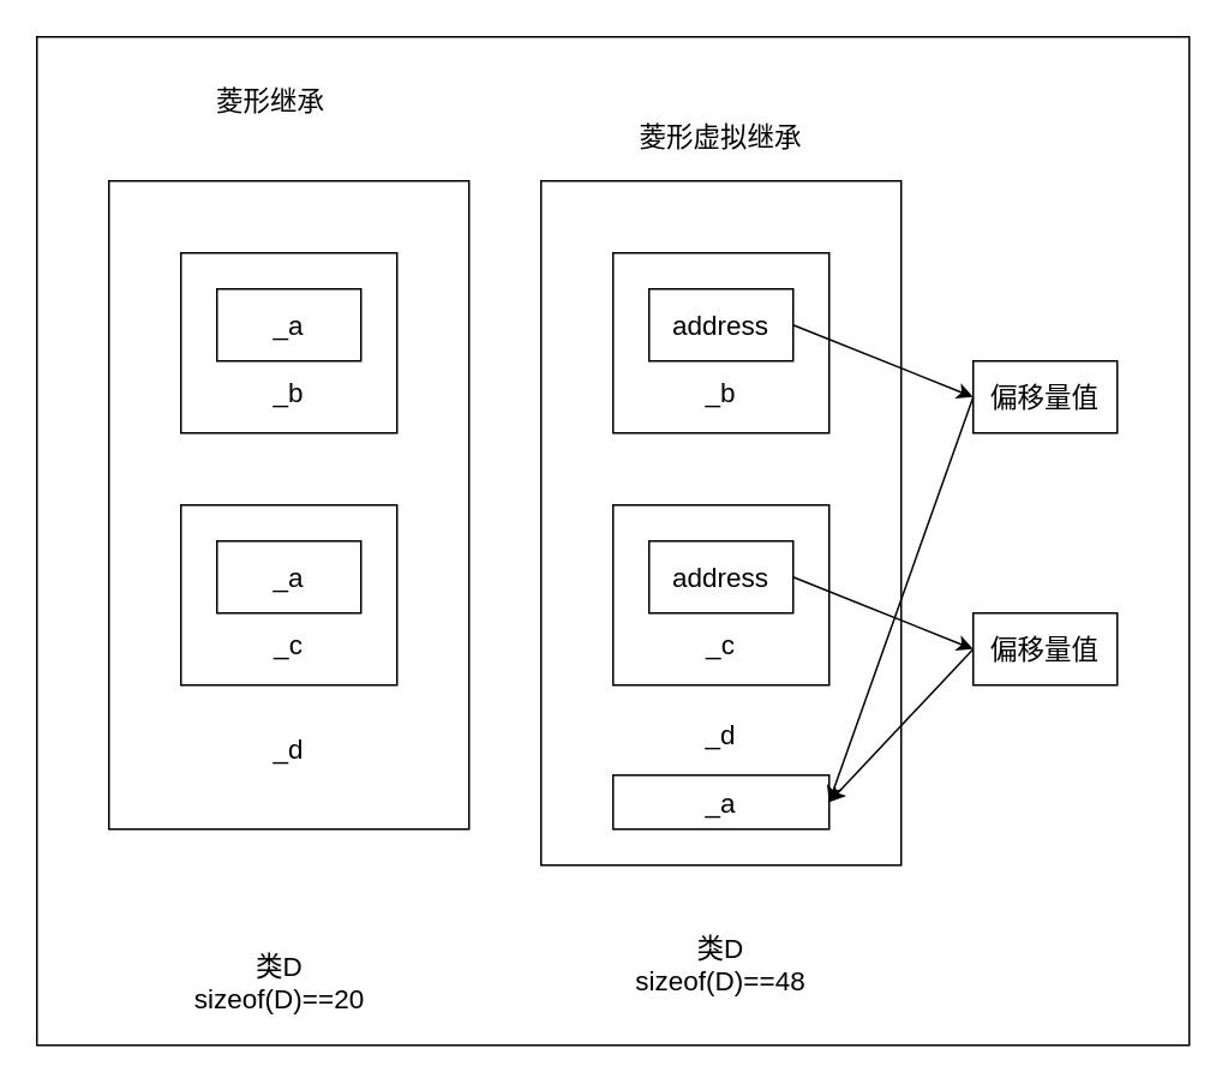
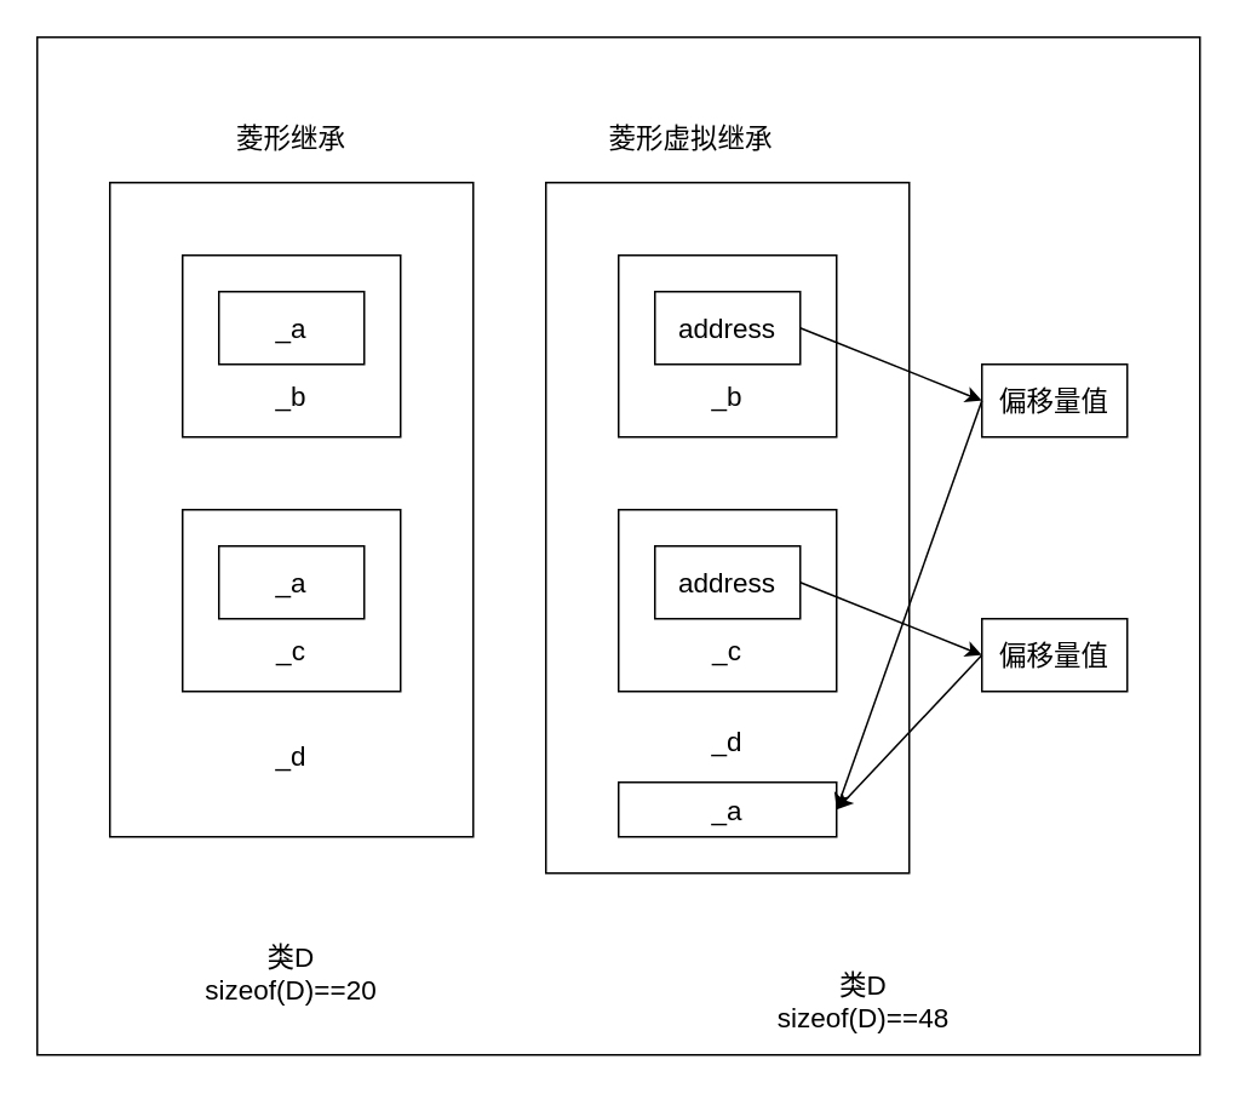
- <mxCell id="14" value="菱形继承" style="text;html=1;strokeColor=none;fillColor=none;align=center;verticalAlign=middle;whiteSpace=wrap;rounded=0;fontSize=15;" parent="1" vertex="1"><mxGeometry x="50" y="40" width="200" height="30" as="geometry" /></mxCell>
+ <mxCell id="14" value="菱形继承" style="text;html=1;strokeColor=none;fillColor=none;align=center;verticalAlign=middle;whiteSpace=wrap;rounded=0;fontSize=15;" parent="1" vertex="1"><mxGeometry x="60" y="60" width="200" height="30" as="geometry" /></mxCell>
- <mxCell id="15" value="菱形虚拟继承" style="text;html=1;strokeColor=none;fillColor=none;align=center;verticalAlign=middle;whiteSpace=wrap;rounded=0;fontSize=15;" parent="1" vertex="1"><mxGeometry x="300" y="60" width="200" height="30" as="geometry" /></mxCell>
+ <mxCell id="15" value="菱形虚拟继承" style="text;html=1;strokeColor=none;fillColor=none;align=center;verticalAlign=middle;whiteSpace=wrap;rounded=0;fontSize=15;" parent="1" vertex="1"><mxGeometry x="280" y="60" width="200" height="30" as="geometry" /></mxCell>
- <mxCell id="19" value="类D&lt;br&gt;sizeof(D)==48" style="text;html=1;strokeColor=none;fillColor=none;align=center;verticalAlign=middle;whiteSpace=wrap;rounded=0;fontSize=15;" parent="1" vertex="1"><mxGeometry x="300" y="510" width="200" height="50" as="geometry" /></mxCell>
+ <mxCell id="19" value="类D&lt;br&gt;sizeof(D)==48" style="text;html=1;strokeColor=none;fillColor=none;align=center;verticalAlign=middle;whiteSpace=wrap;rounded=0;fontSize=15;" parent="1" vertex="1"><mxGeometry x="375" y="525" width="200" height="50" as="geometry" /></mxCell>
- <mxCell id="18" value="类D&lt;br&gt;sizeof(D)==20" style="text;html=1;strokeColor=none;fillColor=none;align=center;verticalAlign=middle;whiteSpace=wrap;rounded=0;fontSize=15;" parent="1" vertex="1"><mxGeometry x="55" y="520" width="200" height="50" as="geometry" /></mxCell>
+ <mxCell id="18" value="类D&lt;br&gt;sizeof(D)==20" style="text;html=1;strokeColor=none;fillColor=none;align=center;verticalAlign=middle;whiteSpace=wrap;rounded=0;fontSize=15;" parent="1" vertex="1"><mxGeometry x="60" y="510" width="200" height="50" as="geometry" /></mxCell>
